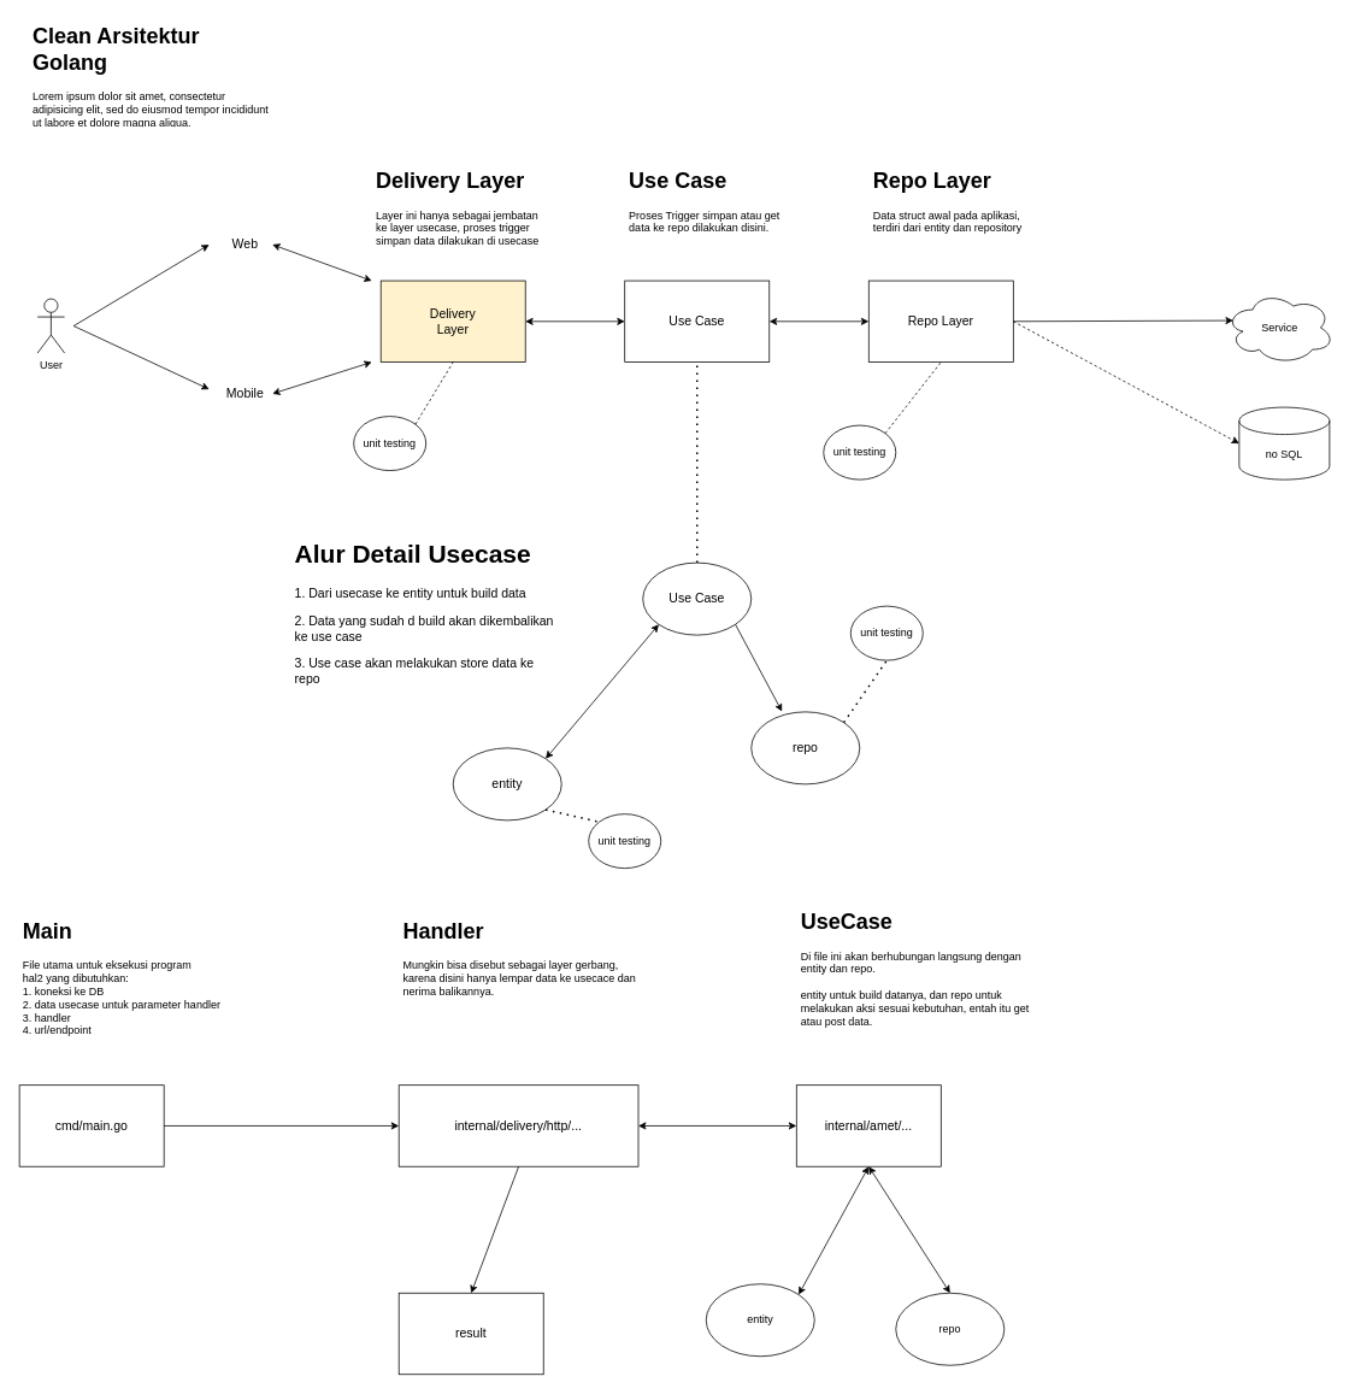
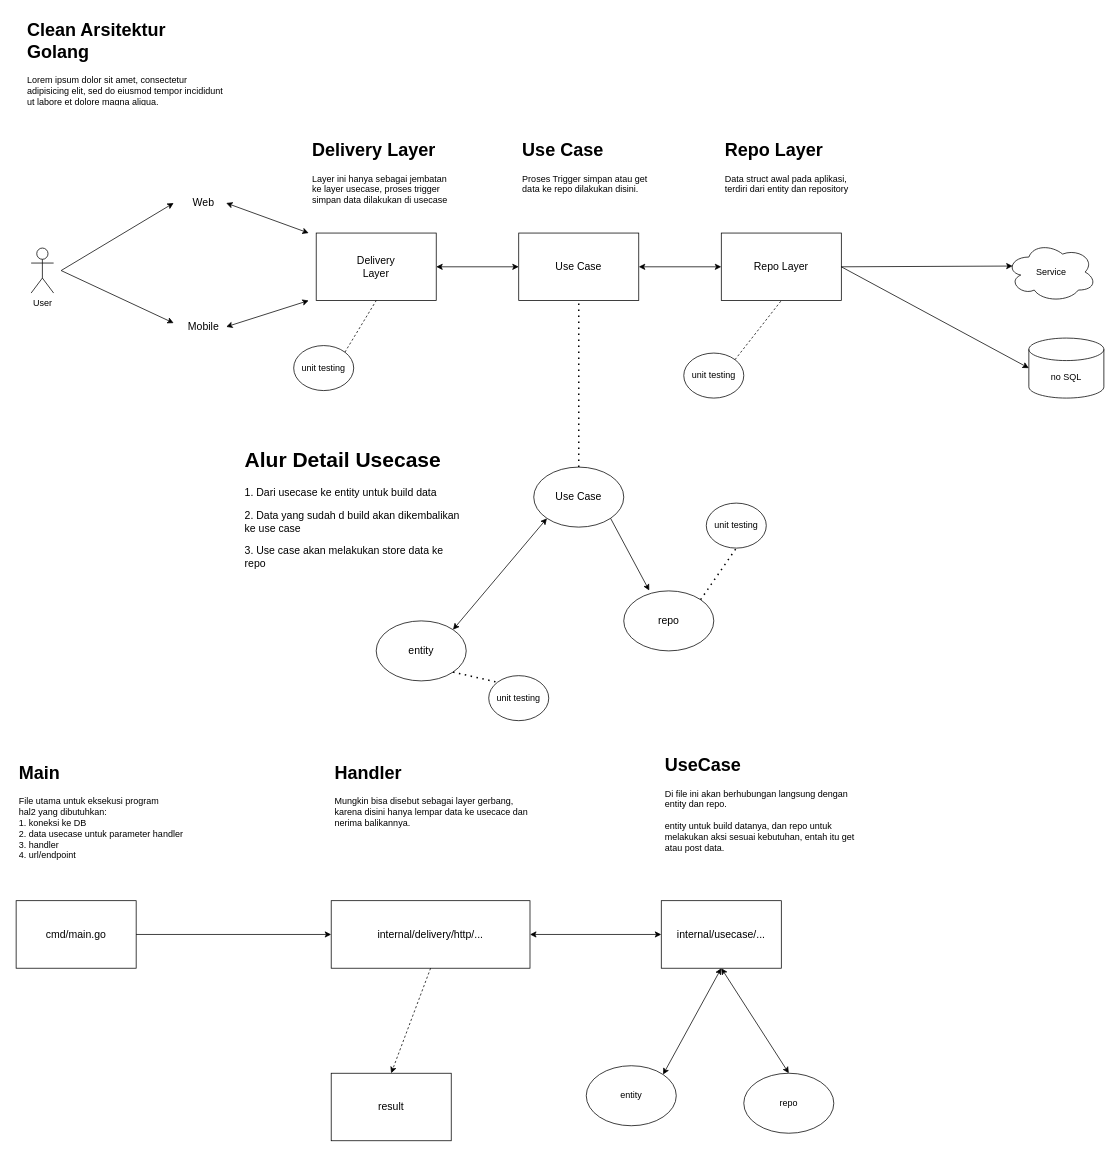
- <mxCell id="9" value="&lt;font style=&quot;font-size: 14px;&quot;&gt;Delivery&lt;br&gt;Layer&lt;/font&gt;" style="rounded=0;whiteSpace=wrap;html=1;fillColor=#fff2cc;" parent="1" vertex="1"><mxGeometry x="421" y="310" width="160" height="90" as="geometry" /></mxCell>
+ <mxCell id="9" value="&lt;font style=&quot;font-size: 14px;&quot;&gt;Delivery&lt;br&gt;Layer&lt;/font&gt;" style="rounded=0;whiteSpace=wrap;html=1;" parent="1" vertex="1"><mxGeometry x="421" y="310" width="160" height="90" as="geometry" /></mxCell>
- <mxCell id="14" value="Service" style="ellipse;shape=cloud;whiteSpace=wrap;html=1;" parent="1" vertex="1"><mxGeometry x="1356" y="322" width="120" height="80" as="geometry" /></mxCell>
+ <mxCell id="14" value="Service" style="ellipse;shape=cloud;whiteSpace=wrap;html=1;" parent="1" vertex="1"><mxGeometry x="1341" y="322" width="120" height="80" as="geometry" /></mxCell>
- <mxCell id="17" value="" style="endArrow=classic;html=1;rounded=0;exitX=1;exitY=0.5;exitDx=0;exitDy=0;entryX=0;entryY=0.5;entryDx=0;entryDy=0;entryPerimeter=0;dashed=1;" parent="1" source="13" target="16" edge="1"><mxGeometry width="50" height="50" relative="1" as="geometry"><mxPoint x="1281" y="370" as="sourcePoint" /><mxPoint x="1331" y="320" as="targetPoint" /></mxGeometry></mxCell>
+ <mxCell id="17" value="" style="endArrow=classic;html=1;rounded=0;exitX=1;exitY=0.5;exitDx=0;exitDy=0;entryX=0;entryY=0.5;entryDx=0;entryDy=0;entryPerimeter=0;" parent="1" source="13" target="16" edge="1"><mxGeometry width="50" height="50" relative="1" as="geometry"><mxPoint x="1281" y="370" as="sourcePoint" /><mxPoint x="1331" y="320" as="targetPoint" /></mxGeometry></mxCell>
- <mxCell id="34" value="&lt;span style=&quot;font-size: 14px;&quot;&gt;internal/amet/...&lt;/span&gt;" style="rounded=0;whiteSpace=wrap;html=1;" parent="1" vertex="1"><mxGeometry x="881" y="1200" width="160" height="90" as="geometry" /></mxCell>
+ <mxCell id="34" value="&lt;span style=&quot;font-size: 14px;&quot;&gt;internal/usecase/...&lt;/span&gt;" style="rounded=0;whiteSpace=wrap;html=1;" parent="1" vertex="1"><mxGeometry x="881" y="1200" width="160" height="90" as="geometry" /></mxCell>
- <mxCell id="42" value="" style="endArrow=classic;html=1;rounded=0;exitX=0.5;exitY=1;exitDx=0;exitDy=0;entryX=0.5;entryY=0;entryDx=0;entryDy=0;" parent="1" source="31" target="40" edge="1"><mxGeometry width="50" height="50" relative="1" as="geometry"><mxPoint x="631" y="1420" as="sourcePoint" /><mxPoint x="681" y="1370" as="targetPoint" /></mxGeometry></mxCell>
+ <mxCell id="42" value="" style="endArrow=classic;html=1;rounded=0;exitX=0.5;exitY=1;exitDx=0;exitDy=0;entryX=0.5;entryY=0;entryDx=0;entryDy=0;dashed=1;" parent="1" source="31" target="40" edge="1"><mxGeometry width="50" height="50" relative="1" as="geometry"><mxPoint x="631" y="1420" as="sourcePoint" /><mxPoint x="681" y="1370" as="targetPoint" /></mxGeometry></mxCell>
